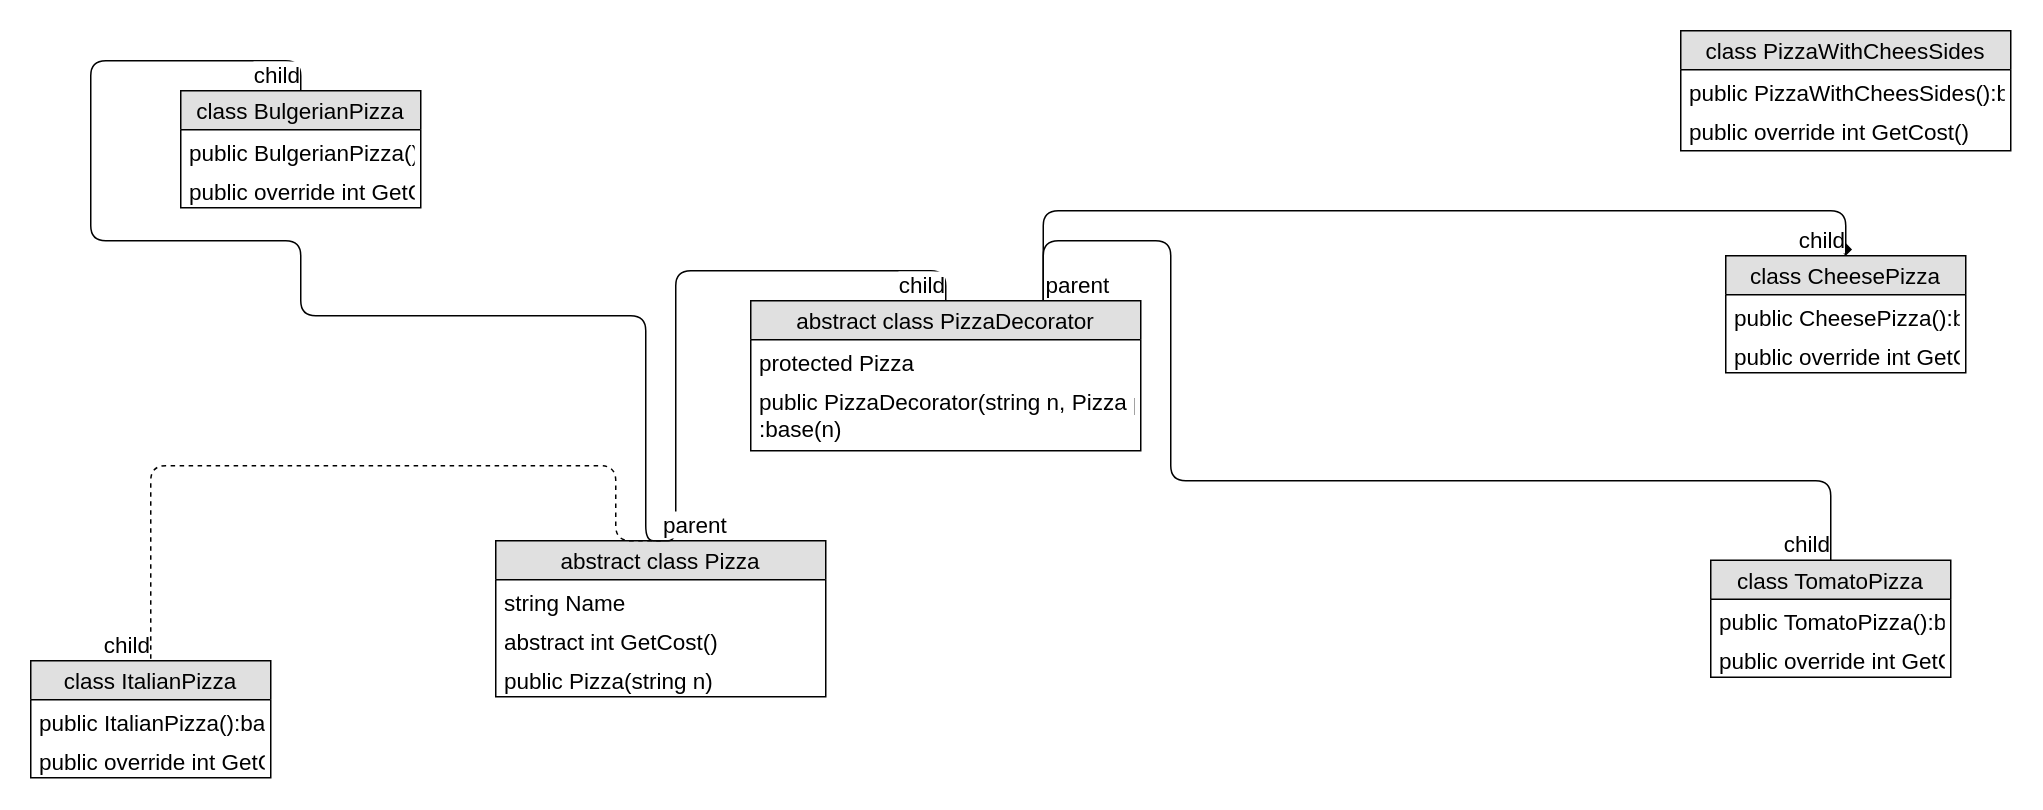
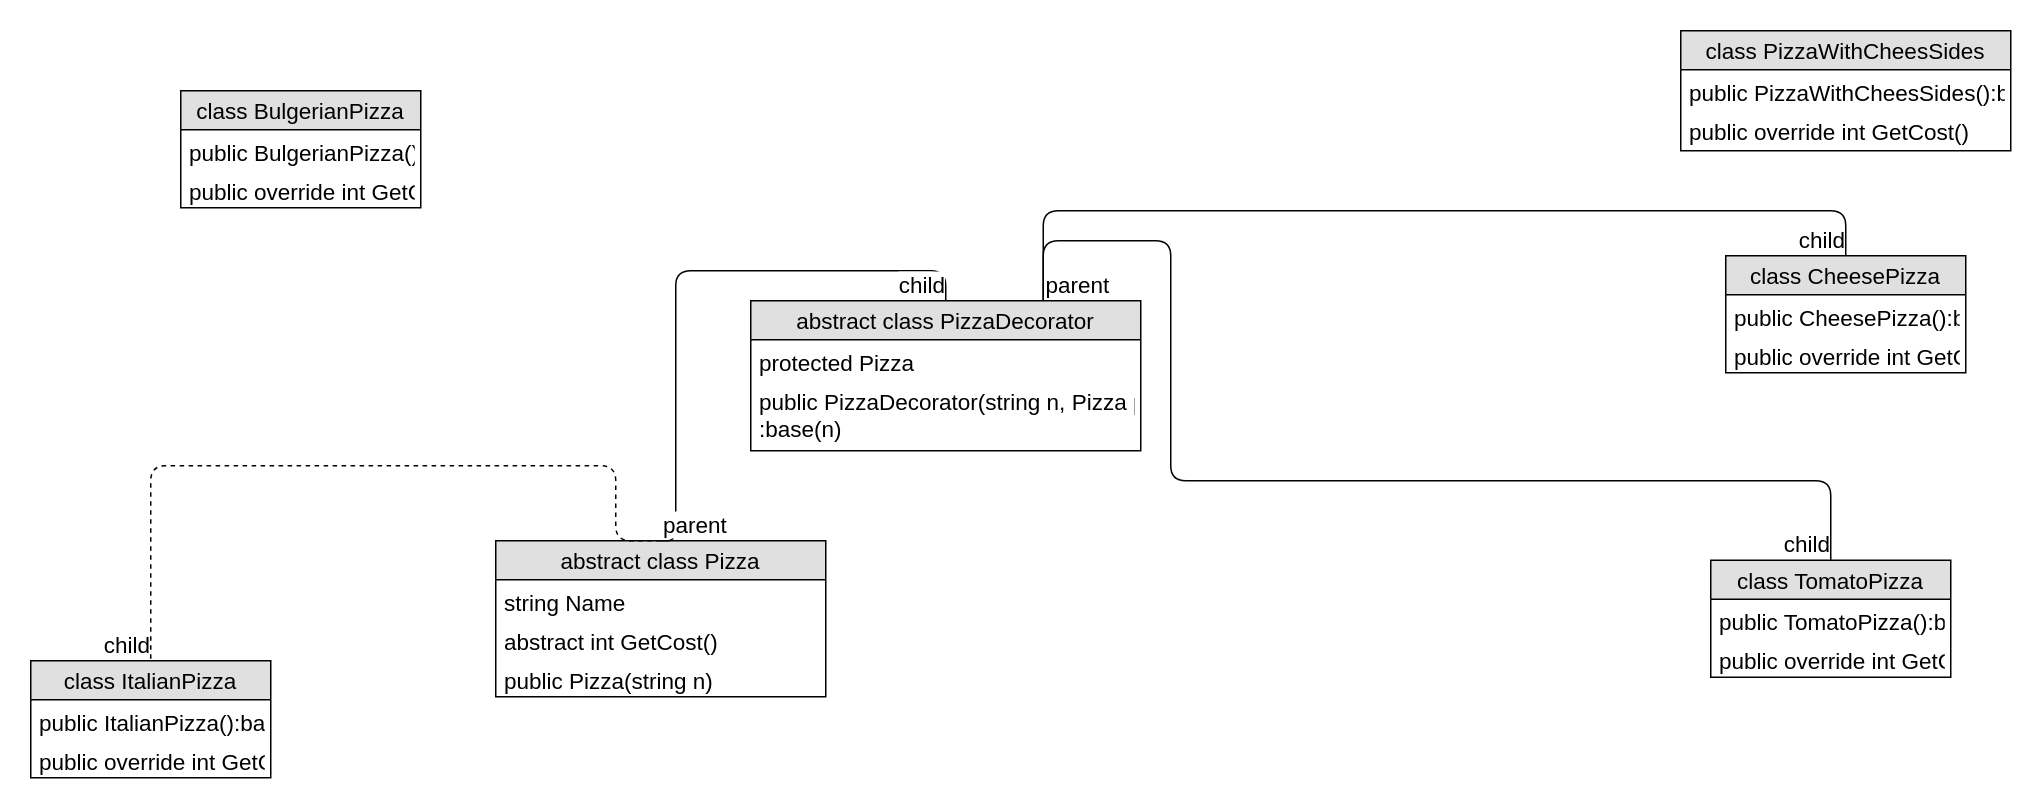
- <mxCell id="33" value="" style="endArrow=diamond;html=1;edgeStyle=orthogonalEdgeStyle;exitX=0.75;exitY=0;exitDx=0;exitDy=0;entryX=0.5;entryY=0;entryDx=0;entryDy=0;fontSize=15;" edge="1" parent="1" source="12" target="18"><mxGeometry relative="1" as="geometry"><mxPoint x="290" y="480" as="sourcePoint" /><mxPoint x="450" y="480" as="targetPoint" /><Array as="points"><mxPoint x="695" y="140" /><mxPoint x="1230" y="140" /></Array></mxGeometry></mxCell>
+ <mxCell id="33" value="" style="endArrow=none;html=1;edgeStyle=orthogonalEdgeStyle;exitX=0.75;exitY=0;exitDx=0;exitDy=0;entryX=0.5;entryY=0;entryDx=0;entryDy=0;fontSize=15;" edge="1" parent="1" source="12" target="18"><mxGeometry relative="1" as="geometry"><mxPoint x="290" y="480" as="sourcePoint" /><mxPoint x="450" y="480" as="targetPoint" /><Array as="points"><mxPoint x="695" y="140" /><mxPoint x="1230" y="140" /></Array></mxGeometry></mxCell>
- <mxCell id="27" value="" style="endArrow=none;html=1;edgeStyle=orthogonalEdgeStyle;entryX=0.5;entryY=0;entryDx=0;entryDy=0;exitX=0.5;exitY=0;exitDx=0;exitDy=0;fontSize=15;" edge="1" parent="1" source="2" target="9"><mxGeometry relative="1" as="geometry"><mxPoint x="160" y="330" as="sourcePoint" /><mxPoint x="180" y="470" as="targetPoint" /><Array as="points"><mxPoint x="430" y="360" /><mxPoint x="430" y="210" /><mxPoint x="200" y="210" /><mxPoint x="200" y="160" /><mxPoint x="60" y="160" /><mxPoint x="60" y="40" /><mxPoint x="200" y="40" /></Array></mxGeometry></mxCell>
- <mxCell id="28" value="parent" style="resizable=0;html=1;align=left;verticalAlign=bottom;labelBackgroundColor=#ffffff;fontSize=15;" connectable="0" vertex="1" parent="27"><mxGeometry x="-1" relative="1" as="geometry" /></mxCell>
- <mxCell id="29" value="child" style="resizable=0;html=1;align=right;verticalAlign=bottom;labelBackgroundColor=#ffffff;fontSize=15;" connectable="0" vertex="1" parent="27"><mxGeometry x="1" relative="1" as="geometry" /></mxCell>
